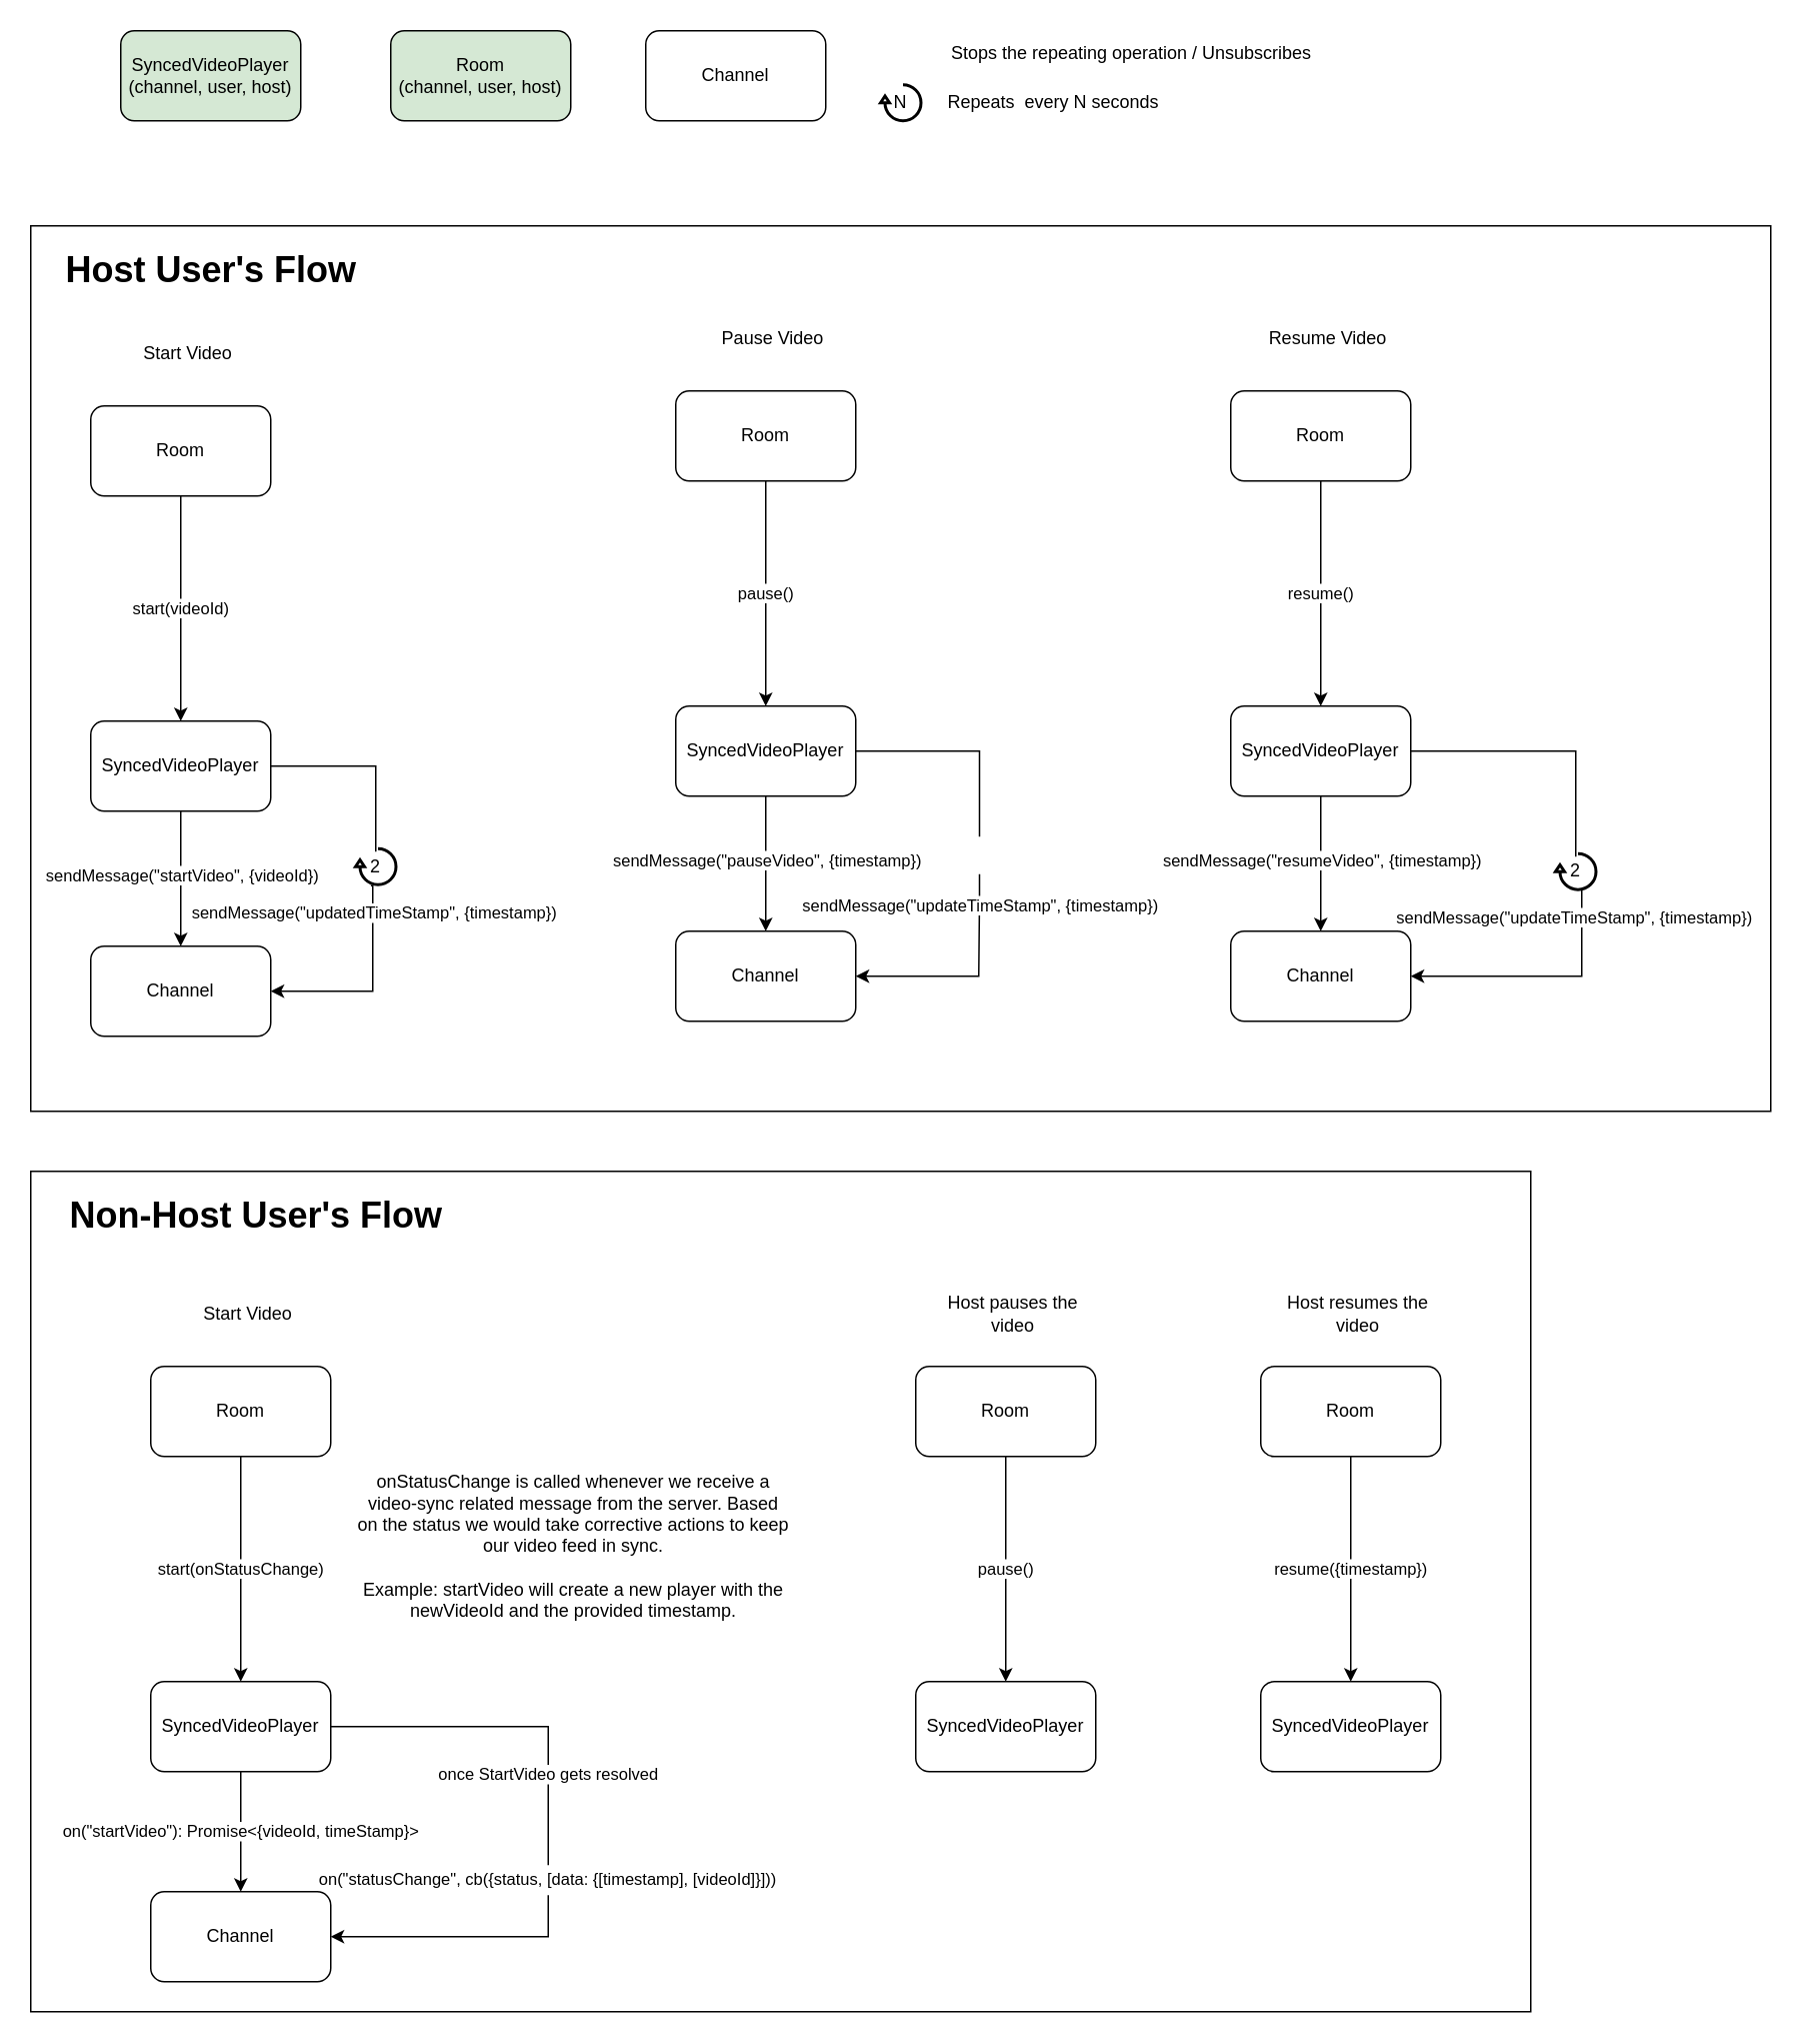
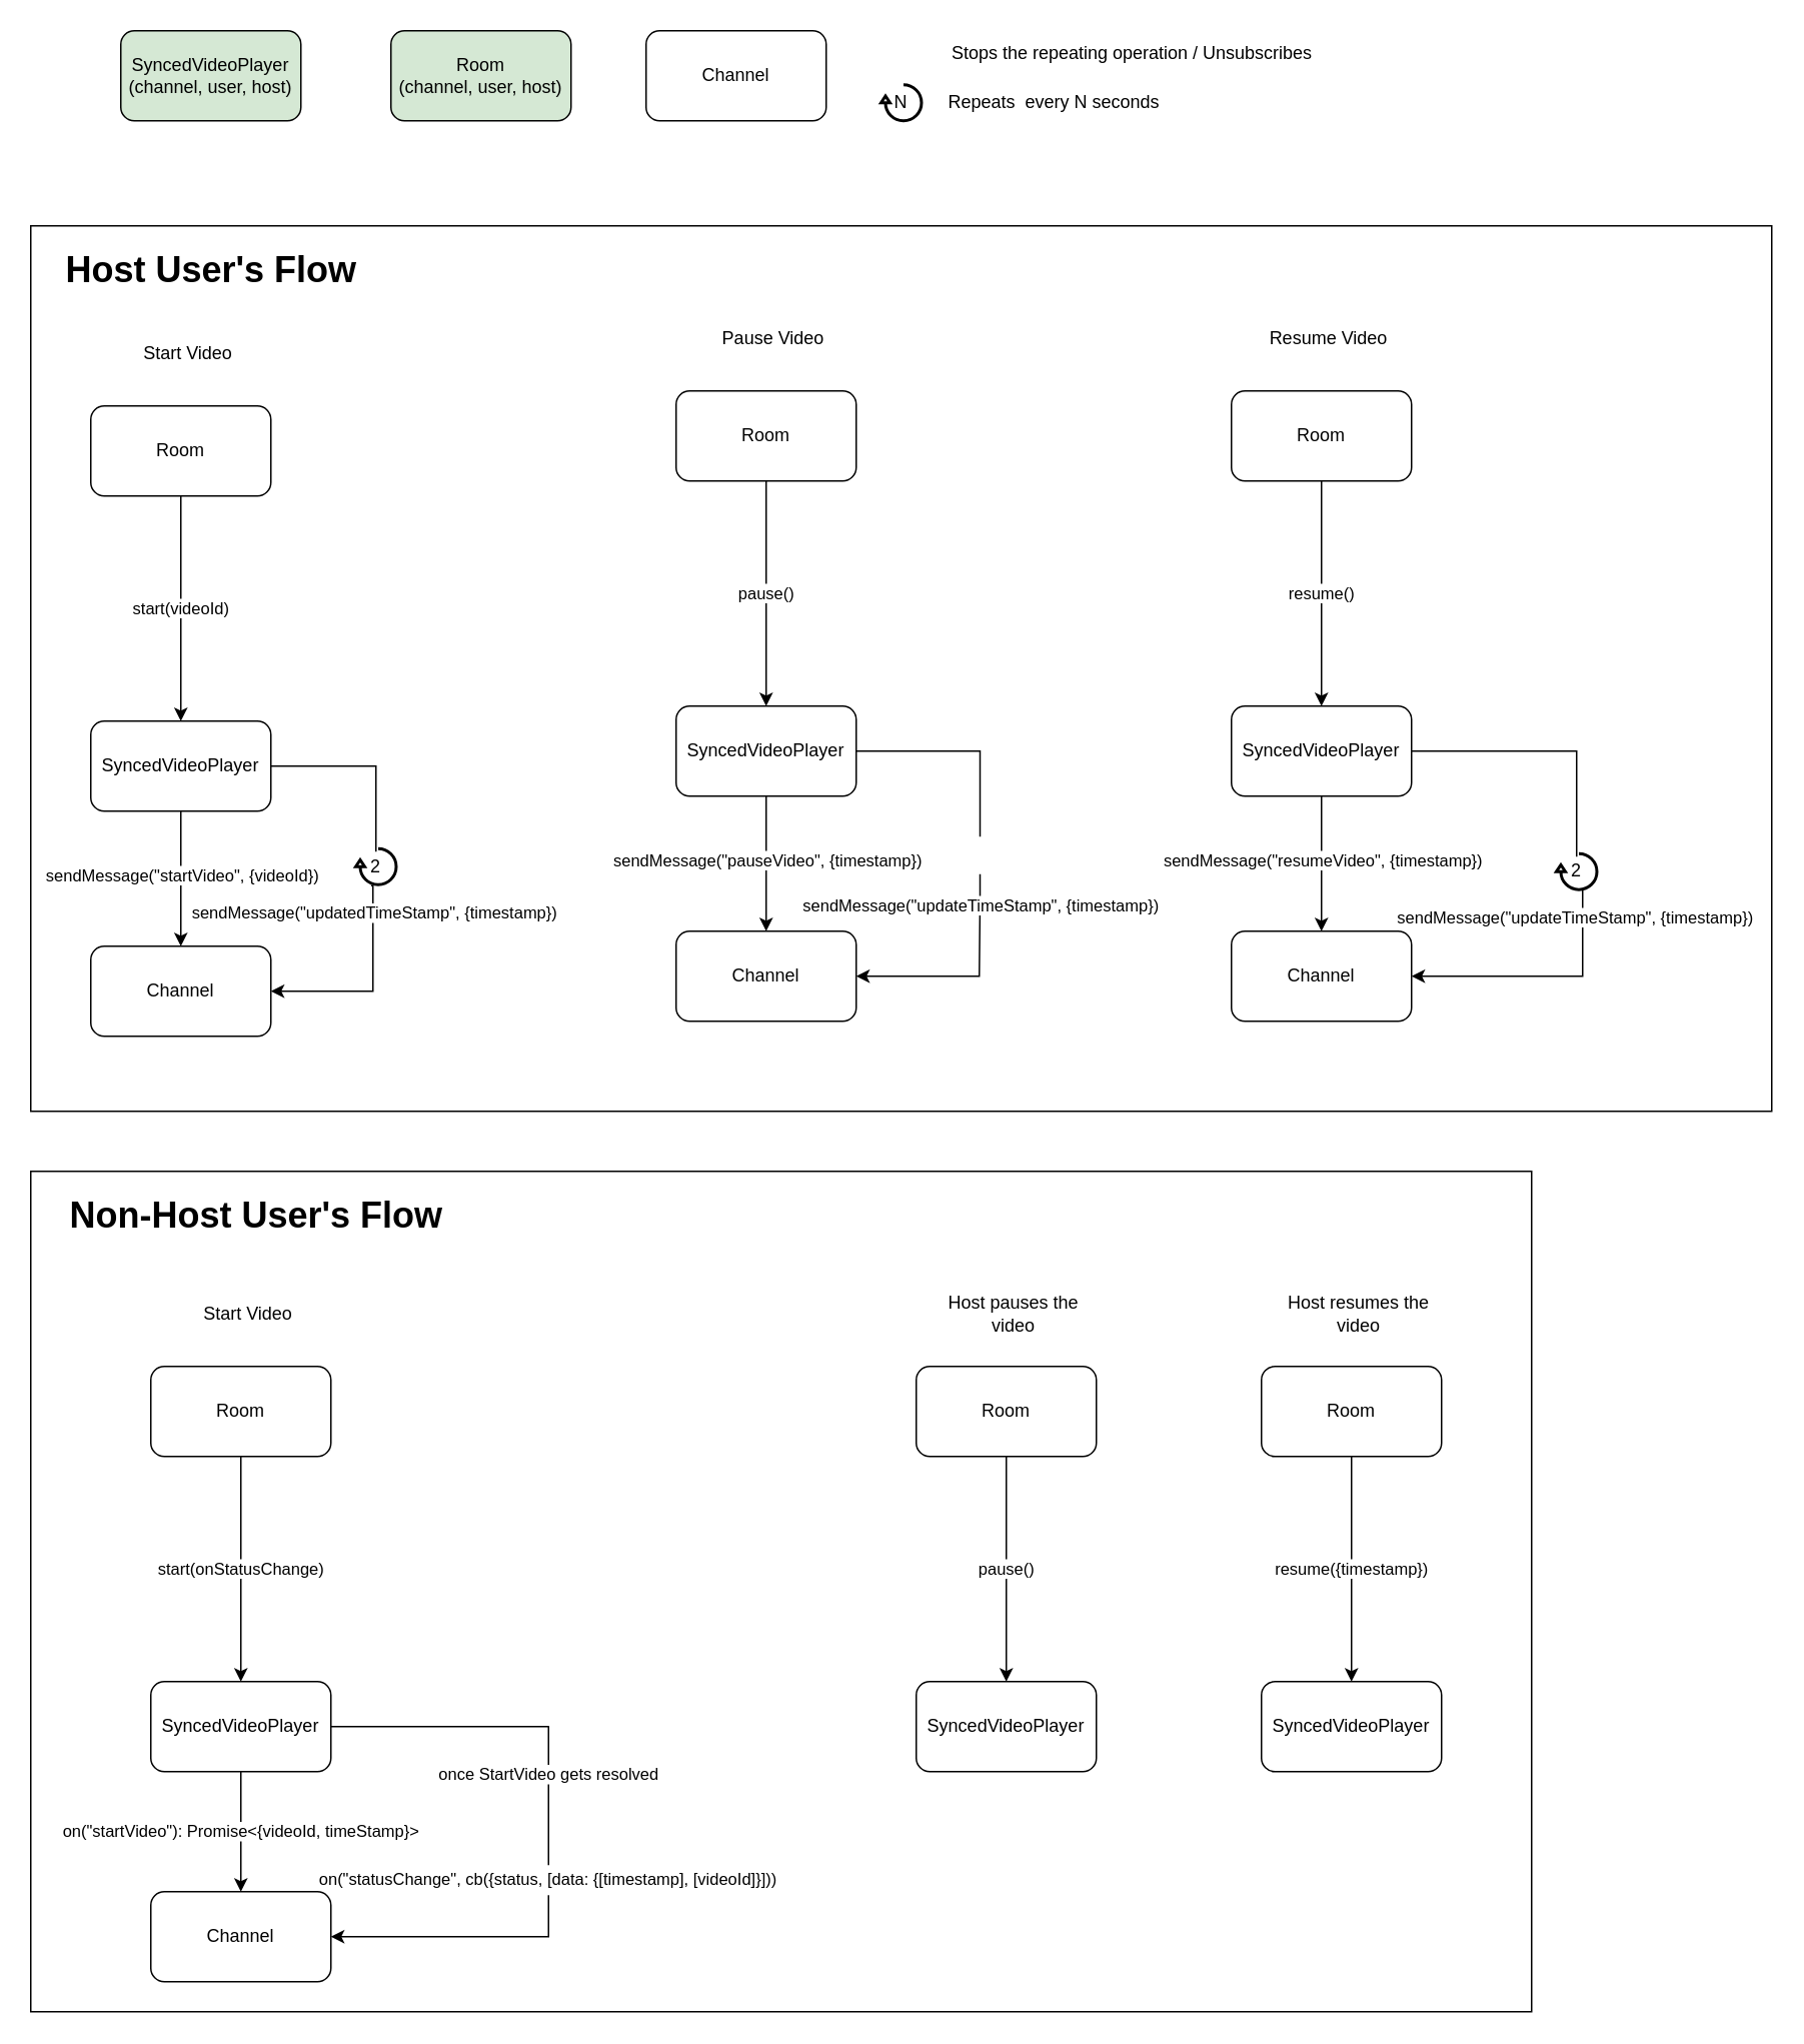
- <mxCell id="66" value="onStatusChange is called whenever we receive a video-sync related message from the server. Based on the status we would take corrective actions to keep our video feed in sync.&lt;br&gt;&lt;br&gt;Example: startVideo will create a new player with the newVideoId and the provided timestamp.&lt;br&gt;" style="text;html=1;strokeColor=none;fillColor=none;align=center;verticalAlign=middle;whiteSpace=wrap;rounded=0;" parent="1" vertex="1"><mxGeometry x="236.5" y="970" width="290" height="120" as="geometry" /></mxCell>
